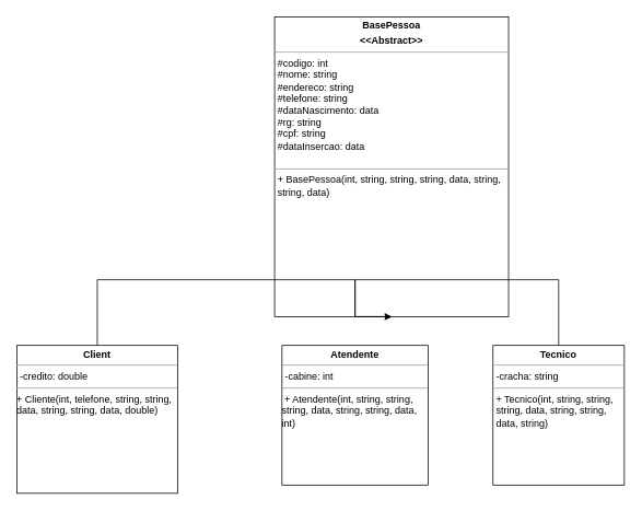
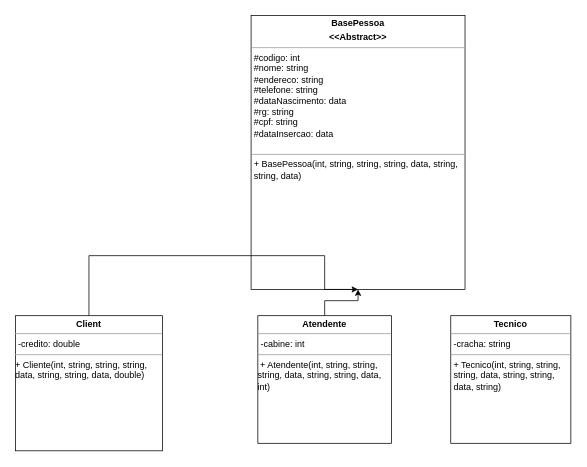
- <mxCell id="7" style="edgeStyle=orthogonalEdgeStyle;rounded=0;orthogonalLoop=1;jettySize=auto;html=1;entryX=0.5;entryY=1;entryDx=0;entryDy=0;" edge="1" parent="1" source="8" target="2"><mxGeometry relative="1" as="geometry"><Array as="points"><mxPoint x="680" y="340" /><mxPoint x="432" y="340" /></Array></mxGeometry></mxCell>
+ <mxCell id="5" style="edgeStyle=orthogonalEdgeStyle;rounded=0;orthogonalLoop=1;jettySize=auto;html=1;entryX=0.5;entryY=1;entryDx=0;entryDy=0;" edge="1" parent="1" source="6" target="2"><mxGeometry relative="1" as="geometry" /></mxCell>
- <mxCell id="4" value="&lt;p style=&quot;margin:0px;margin-top:4px;text-align:center;&quot;&gt;&lt;b&gt;Client&lt;/b&gt;&lt;/p&gt;&lt;hr size=&quot;1&quot;&gt;&lt;p style=&quot;margin:0px;margin-left:4px;&quot;&gt;-credito: double&lt;/p&gt;&lt;hr size=&quot;1&quot;&gt;&lt;p style=&quot;margin:0px;margin-left:4px;&quot;&gt;&lt;/p&gt;+ Cliente(int, telefone, string, string, data, string, string, data, double)" style="verticalAlign=top;align=left;overflow=fill;fontSize=12;fontFamily=Helvetica;html=1;whiteSpace=wrap;" vertex="1" parent="1"><mxGeometry x="20" y="420" width="196" height="180" as="geometry" /></mxCell>
+ <mxCell id="4" value="&lt;p style=&quot;margin:0px;margin-top:4px;text-align:center;&quot;&gt;&lt;b&gt;Client&lt;/b&gt;&lt;/p&gt;&lt;hr size=&quot;1&quot;&gt;&lt;p style=&quot;margin:0px;margin-left:4px;&quot;&gt;-credito: double&lt;/p&gt;&lt;hr size=&quot;1&quot;&gt;&lt;p style=&quot;margin:0px;margin-left:4px;&quot;&gt;&lt;/p&gt;+ Cliente(int, string, string, string, data, string, string, data, double)" style="verticalAlign=top;align=left;overflow=fill;fontSize=12;fontFamily=Helvetica;html=1;whiteSpace=wrap;" vertex="1" parent="1"><mxGeometry x="20" y="420" width="196" height="180" as="geometry" /></mxCell>
